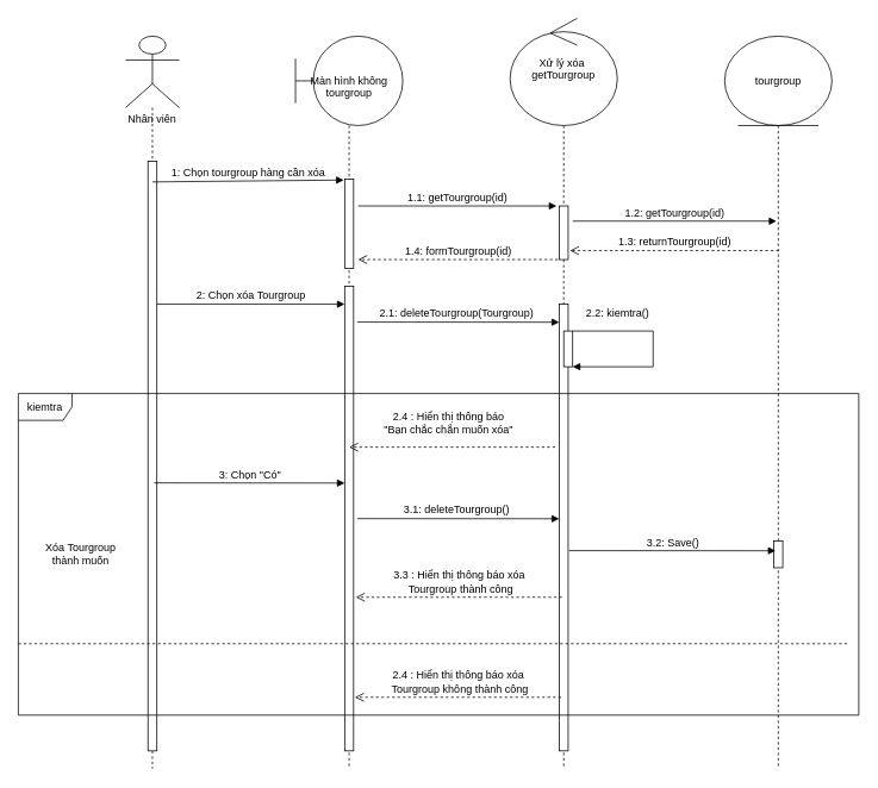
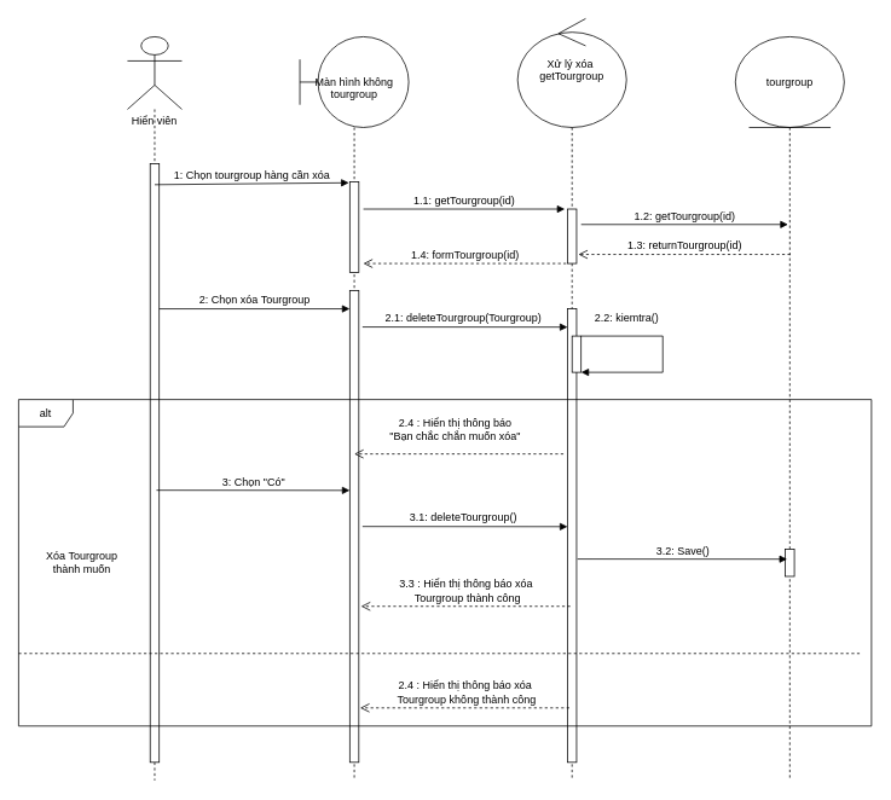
- <mxCell id="2" value="&lt;br&gt;&lt;br&gt;&lt;br&gt;Nhân viên" style="shape=umlLifeline;participant=umlActor;perimeter=lifelinePerimeter;whiteSpace=wrap;html=1;container=1;collapsible=0;recursiveResize=0;verticalAlign=top;spacingTop=36;outlineConnect=0;size=80;" parent="1" vertex="1"><mxGeometry x="140" y="40" width="60" height="820" as="geometry" /></mxCell>
+ <mxCell id="2" value="&lt;br&gt;&lt;br&gt;&lt;br&gt;Hiển viên" style="shape=umlLifeline;participant=umlActor;perimeter=lifelinePerimeter;whiteSpace=wrap;html=1;container=1;collapsible=0;recursiveResize=0;verticalAlign=top;spacingTop=36;outlineConnect=0;size=80;" parent="1" vertex="1"><mxGeometry x="140" y="40" width="60" height="820" as="geometry" /></mxCell>
- <mxCell id="21" value="kiemtra" style="shape=umlFrame;whiteSpace=wrap;html=1;fontSize=12;" parent="1" vertex="1"><mxGeometry x="20" y="440" width="940" height="360" as="geometry" /></mxCell>
+ <mxCell id="21" value="alt" style="shape=umlFrame;whiteSpace=wrap;html=1;fontSize=12;" parent="1" vertex="1"><mxGeometry x="20" y="440" width="940" height="360" as="geometry" /></mxCell>
